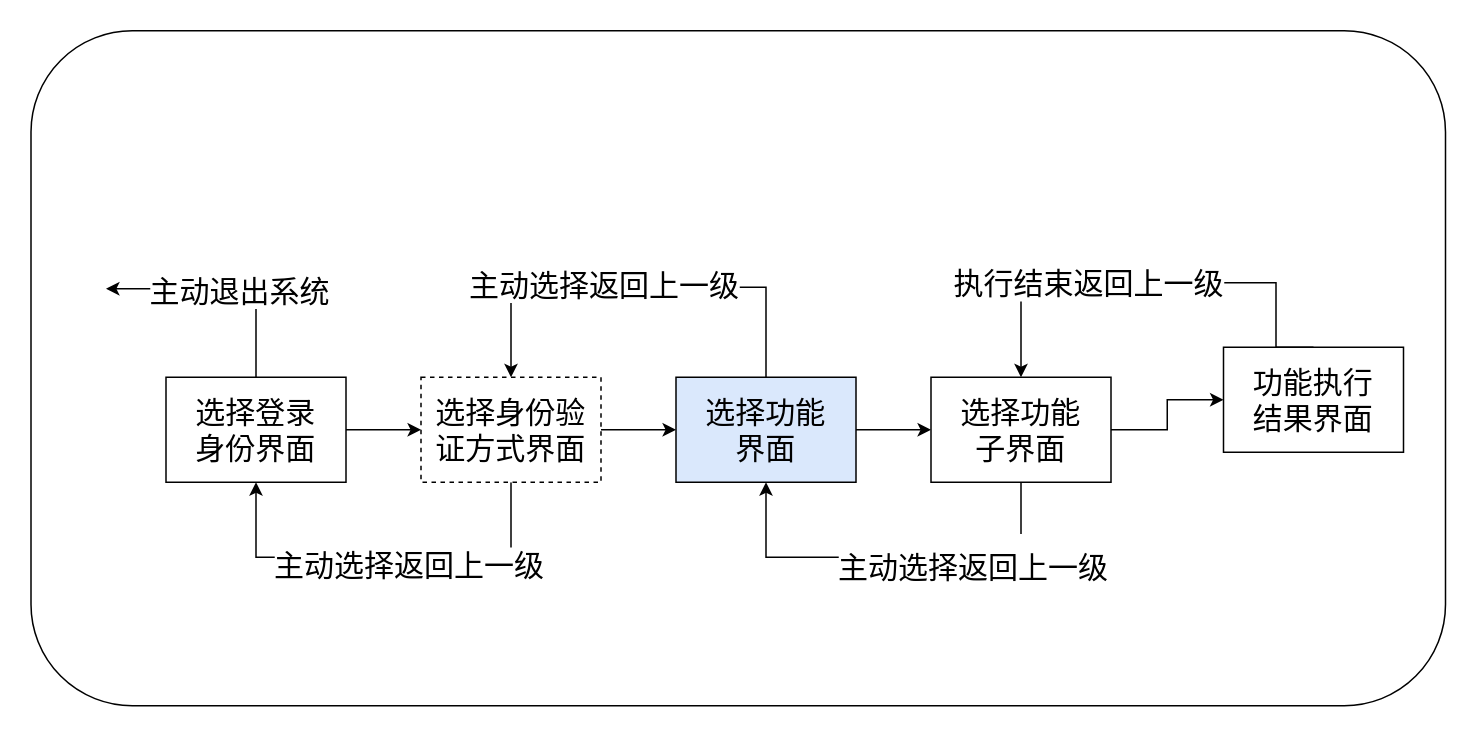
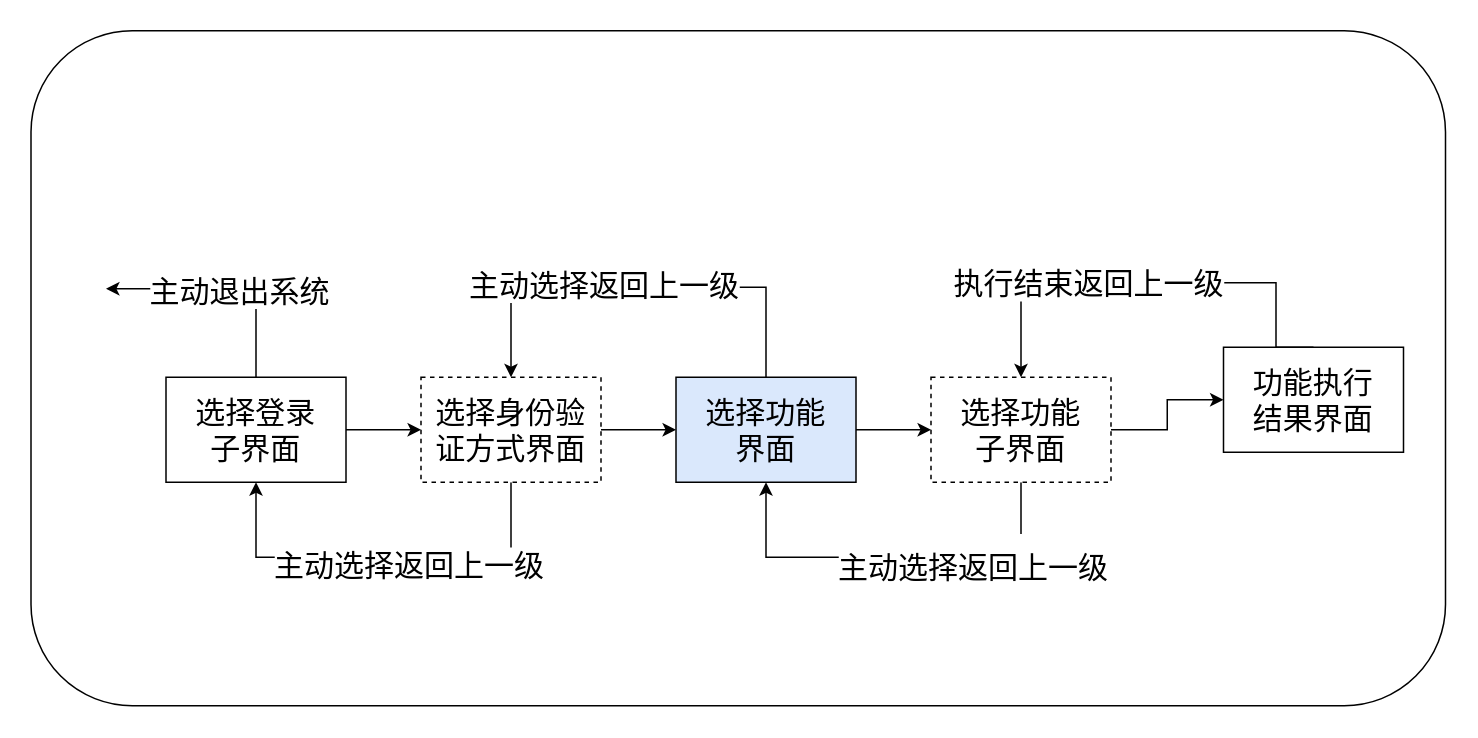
- <mxCell id="6" value="选择登录&lt;br&gt;身份界面" style="rounded=0;whiteSpace=wrap;html=1;fontSize=20;" parent="1" vertex="1"><mxGeometry x="110" y="251" width="120" height="70" as="geometry" /></mxCell>
+ <mxCell id="6" value="选择登录&lt;br&gt;子界面" style="rounded=0;whiteSpace=wrap;html=1;fontSize=20;" parent="1" vertex="1"><mxGeometry x="110" y="251" width="120" height="70" as="geometry" /></mxCell>
- <mxCell id="18" value="选择功能&lt;br&gt;子界面" style="rounded=0;whiteSpace=wrap;html=1;fontSize=20;" parent="1" vertex="1"><mxGeometry x="620" y="251" width="120" height="70" as="geometry" /></mxCell>
+ <mxCell id="18" value="选择功能&lt;br&gt;子界面" style="rounded=0;whiteSpace=wrap;html=1;fontSize=20;dashed=1;" parent="1" vertex="1"><mxGeometry x="620" y="251" width="120" height="70" as="geometry" /></mxCell>
